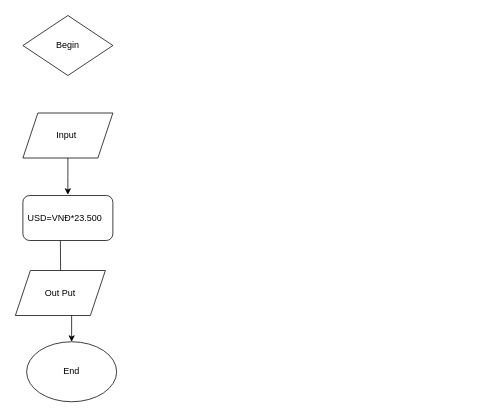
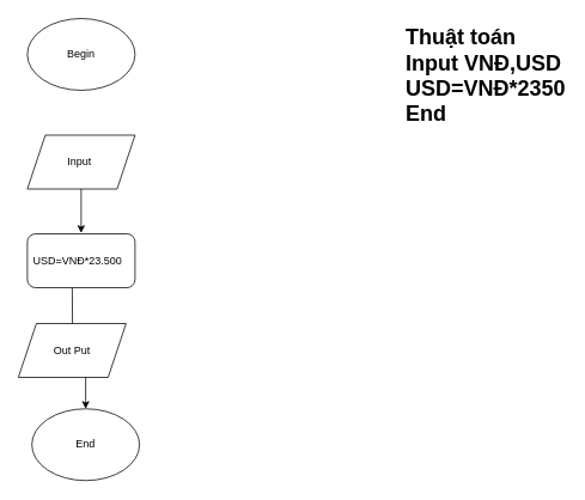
- <mxCell id="2" value="Begin" style="rhombus;whiteSpace=wrap;html=1;" vertex="1" parent="1"><mxGeometry x="30" y="20" width="120" height="80" as="geometry" /></mxCell>
+ <mxCell id="2" value="Begin" style="ellipse;whiteSpace=wrap;html=1;" vertex="1" parent="1"><mxGeometry x="30" y="20" width="120" height="80" as="geometry" /></mxCell>
+ <mxCell id="3" value="&lt;h1 style=&quot;margin-top: 0px;&quot;&gt;Thuật toán&lt;br&gt;Input VNĐ,USD&lt;br&gt;USD=VNĐ*23500&lt;br&gt;End&lt;/h1&gt;" style="text;html=1;whiteSpace=wrap;overflow=hidden;rounded=0;" vertex="1" parent="1"><mxGeometry x="450" y="20" width="180" height="120" as="geometry" /></mxCell>
